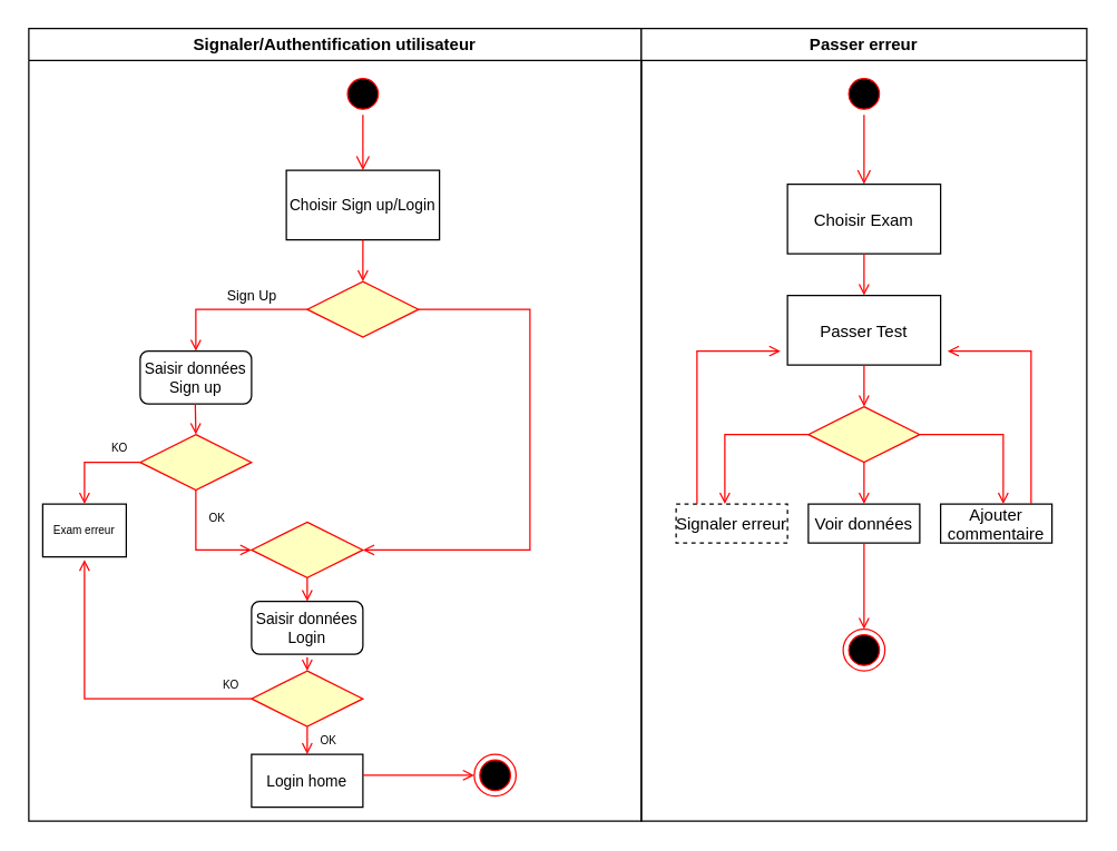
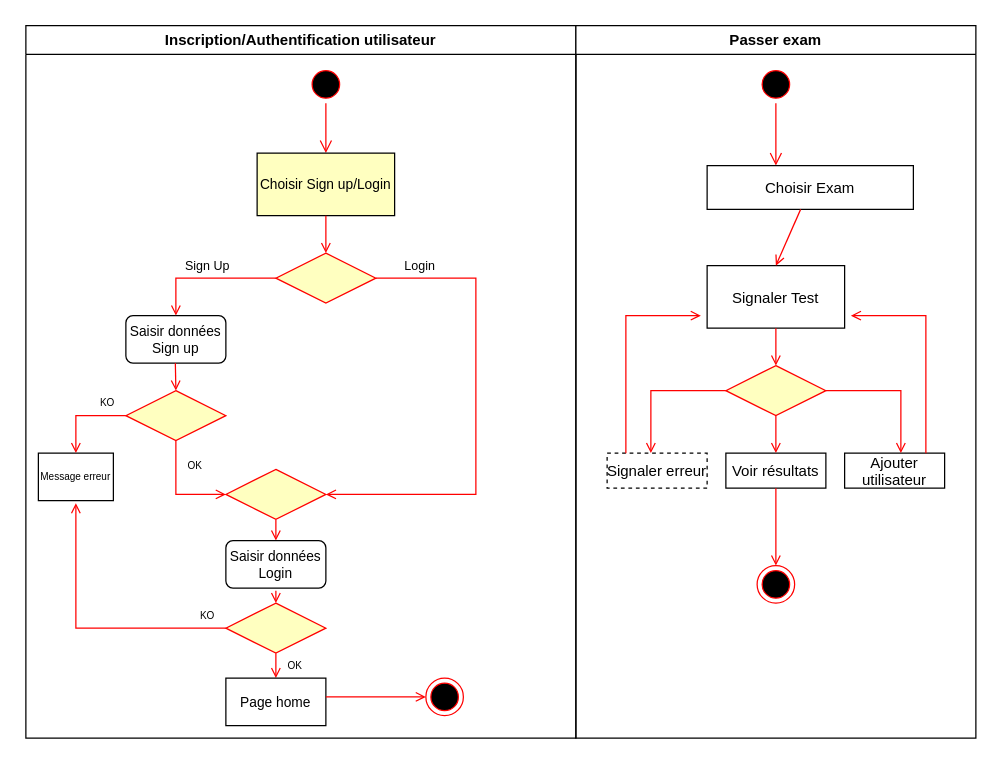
- <mxCell id="2" value="Signaler/Authentification utilisateur" style="swimlane;whiteSpace=wrap;startSize=23;" parent="1" vertex="1"><mxGeometry x="20" y="20" width="440" height="570" as="geometry" /></mxCell>
+ <mxCell id="2" value="Inscription/Authentification utilisateur" style="swimlane;whiteSpace=wrap;startSize=23;" parent="1" vertex="1"><mxGeometry x="20" y="20" width="440" height="570" as="geometry" /></mxCell>
- <mxCell id="30" value="Passer erreur" style="swimlane;whiteSpace=wrap" parent="1" vertex="1"><mxGeometry x="460" y="20" width="320" height="570" as="geometry" /></mxCell>
+ <mxCell id="30" value="Passer exam" style="swimlane;whiteSpace=wrap" parent="1" vertex="1"><mxGeometry x="460" y="20" width="320" height="570" as="geometry" /></mxCell>
- <mxCell id="6" value="Choisir Sign up/Login" style="fontSize=11;" parent="2" vertex="1"><mxGeometry x="185" y="102" width="110" height="50" as="geometry" /></mxCell>
+ <mxCell id="6" value="Choisir Sign up/Login" style="fontSize=11;fillColor=#ffffc0;" parent="2" vertex="1"><mxGeometry x="185" y="102" width="110" height="50" as="geometry" /></mxCell>
- <mxCell id="33" value="Choisir Exam" style="" parent="30" vertex="1"><mxGeometry x="105" y="112" width="110" height="50" as="geometry" /></mxCell>
+ <mxCell id="33" value="Choisir Exam" style="" parent="30" vertex="1"><mxGeometry x="105" y="112" width="165" height="35" as="geometry" /></mxCell>
- <mxCell id="25" value="&lt;font style=&quot;font-size: 10px&quot;&gt;Sign Up&lt;/font&gt;" style="text;html=1;align=center;verticalAlign=middle;resizable=0;points=[];autosize=1;fontSize=8;strokeWidth=1;" parent="2" vertex="1"><mxGeometry x="135" y="182" width="50" height="20" as="geometry" /></mxCell>
+ <mxCell id="25" value="&lt;font style=&quot;font-size: 10px&quot;&gt;Sign Up&lt;/font&gt;" style="text;html=1;align=center;verticalAlign=middle;resizable=0;points=[];autosize=1;fontSize=8;strokeWidth=1;" parent="2" vertex="1"><mxGeometry x="120" y="182" width="50" height="20" as="geometry" /></mxCell>
+ <mxCell id="26" value="&lt;font style=&quot;font-size: 10px&quot;&gt;Login&lt;/font&gt;" style="text;html=1;align=center;verticalAlign=middle;resizable=0;points=[];autosize=1;fontSize=8;strokeWidth=1;" parent="2" vertex="1"><mxGeometry x="295" y="182" width="40" height="20" as="geometry" /></mxCell>
- <mxCell id="34" value="Passer Test" style="" parent="30" vertex="1"><mxGeometry x="105" y="192" width="110" height="50" as="geometry" /></mxCell>
+ <mxCell id="34" value="Signaler Test" style="" parent="30" vertex="1"><mxGeometry x="105" y="192" width="110" height="50" as="geometry" /></mxCell>
- <mxCell id="41" value="Ajouter&#10;commentaire" style="" parent="30" vertex="1"><mxGeometry x="215" y="342" width="80" height="28" as="geometry" /></mxCell>
+ <mxCell id="41" value="Ajouter&#10;utilisateur" style="" parent="30" vertex="1"><mxGeometry x="215" y="342" width="80" height="28" as="geometry" /></mxCell>
- <mxCell id="36" value="Voir données" style="" parent="30" vertex="1"><mxGeometry x="120" y="342" width="80" height="28" as="geometry" /></mxCell>
+ <mxCell id="36" value="Voir résultats" style="" parent="30" vertex="1"><mxGeometry x="120" y="342" width="80" height="28" as="geometry" /></mxCell>
- <mxCell id="13" value="Exam erreur" style="fontSize=8;" parent="2" vertex="1"><mxGeometry x="10" y="342" width="60" height="38" as="geometry" /></mxCell>
+ <mxCell id="13" value="Message erreur" style="fontSize=8;" parent="2" vertex="1"><mxGeometry x="10" y="342" width="60" height="38" as="geometry" /></mxCell>
- <mxCell id="20" value="Login home" style="fontSize=11;" parent="2" vertex="1"><mxGeometry x="160" y="522" width="80" height="38" as="geometry" /></mxCell>
+ <mxCell id="20" value="Page home" style="fontSize=11;" parent="2" vertex="1"><mxGeometry x="160" y="522" width="80" height="38" as="geometry" /></mxCell>
